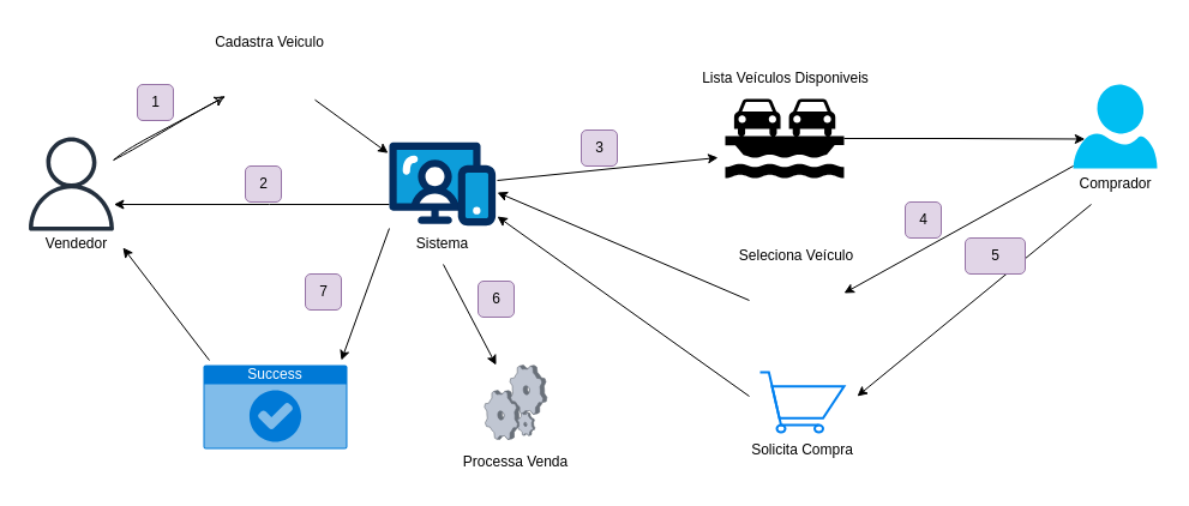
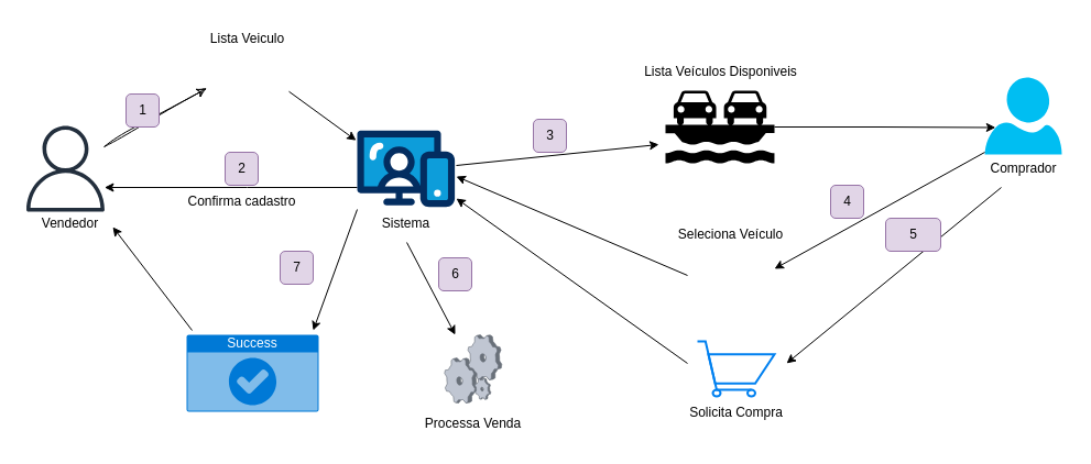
- <mxCell id="8" value="Cadastra Veiculo" style="text;html=1;align=center;verticalAlign=middle;resizable=0;points=[];autosize=1;strokeColor=none;fillColor=none;" vertex="1" parent="1"><mxGeometry x="169" y="20" width="110" height="30" as="geometry" /></mxCell>
+ <mxCell id="8" value="Lista Veiculo" style="text;html=1;align=center;verticalAlign=middle;resizable=0;points=[];autosize=1;strokeColor=none;fillColor=none;" vertex="1" parent="1"><mxGeometry x="169" y="20" width="110" height="30" as="geometry" /></mxCell>
- <mxCell id="11" value="1" style="text;html=1;align=center;verticalAlign=middle;resizable=0;points=[];autosize=1;strokeColor=#9673a6;fillColor=#e1d5e7;shadow=0;rounded=1;gradientColor=none;glass=0;" vertex="1" parent="1"><mxGeometry x="114" y="70" width="30" height="30" as="geometry" /></mxCell>
+ <mxCell id="11" value="1" style="text;html=1;align=center;verticalAlign=middle;resizable=0;points=[];autosize=1;strokeColor=#9673a6;fillColor=#e1d5e7;shadow=0;rounded=1;gradientColor=none;glass=0;" vertex="1" parent="1"><mxGeometry x="114" y="85" width="30" height="30" as="geometry" /></mxCell>
+ <mxCell id="13" value="Confirma cadastro" style="text;html=1;align=center;verticalAlign=middle;resizable=0;points=[];autosize=1;strokeColor=none;fillColor=none;" vertex="1" parent="1"><mxGeometry x="159" y="168" width="120" height="30" as="geometry" /></mxCell>
